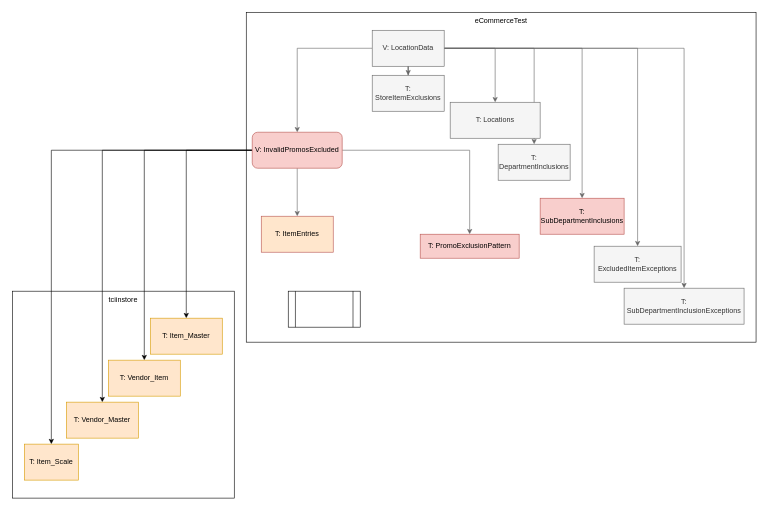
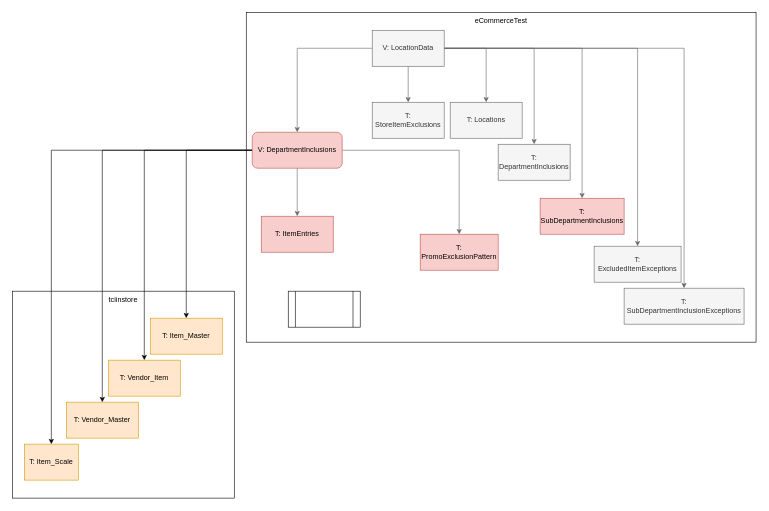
- <mxCell id="23" value="T: StoreItemExclusions" style="rounded=0;whiteSpace=wrap;html=1;fillColor=#f5f5f5;fontColor=#333333;strokeColor=#666666;" vertex="1" parent="1"><mxGeometry x="620" y="125" width="120" height="60" as="geometry" /></mxCell>
+ <mxCell id="23" value="T: StoreItemExclusions" style="rounded=0;whiteSpace=wrap;html=1;fillColor=#f5f5f5;fontColor=#333333;strokeColor=#666666;" vertex="1" parent="1"><mxGeometry x="620" y="170" width="120" height="60" as="geometry" /></mxCell>
- <mxCell id="18" value="T: Locations" style="rounded=0;whiteSpace=wrap;html=1;fillColor=#f5f5f5;fontColor=#333333;strokeColor=#666666;" vertex="1" parent="1"><mxGeometry x="750" y="170" width="150" height="60" as="geometry" /></mxCell>
+ <mxCell id="18" value="T: Locations" style="rounded=0;whiteSpace=wrap;html=1;fillColor=#f5f5f5;fontColor=#333333;strokeColor=#666666;" vertex="1" parent="1"><mxGeometry x="750" y="170" width="120" height="60" as="geometry" /></mxCell>
- <mxCell id="17" value="V: InvalidPromosExcluded" style="whiteSpace=wrap;html=1;rounded=1;fillColor=#f8cecc;strokeColor=#b85450;" vertex="1" parent="1"><mxGeometry x="420" y="220" width="150" height="60" as="geometry" /></mxCell>
+ <mxCell id="17" value="V: DepartmentInclusions" style="whiteSpace=wrap;html=1;rounded=1;fillColor=#f8cecc;strokeColor=#b85450;" vertex="1" parent="1"><mxGeometry x="420" y="220" width="150" height="60" as="geometry" /></mxCell>
- <mxCell id="25" value="T: ItemEntries" style="whiteSpace=wrap;html=1;rounded=0;fillColor=#ffe6cc;strokeColor=#b85450;" vertex="1" parent="1"><mxGeometry x="435" y="360" width="120" height="60" as="geometry" /></mxCell>
+ <mxCell id="25" value="T: ItemEntries" style="whiteSpace=wrap;html=1;rounded=0;fillColor=#f8cecc;strokeColor=#b85450;" vertex="1" parent="1"><mxGeometry x="435" y="360" width="120" height="60" as="geometry" /></mxCell>
- <mxCell id="26" value="T: PromoExclusionPattern" style="rounded=0;whiteSpace=wrap;html=1;fillColor=#f8cecc;strokeColor=#b85450;" vertex="1" parent="1"><mxGeometry x="700" y="390" width="165" height="40" as="geometry" /></mxCell>
+ <mxCell id="26" value="T: PromoExclusionPattern" style="rounded=0;whiteSpace=wrap;html=1;fillColor=#f8cecc;strokeColor=#b85450;" vertex="1" parent="1"><mxGeometry x="700" y="390" width="130" height="60" as="geometry" /></mxCell>
